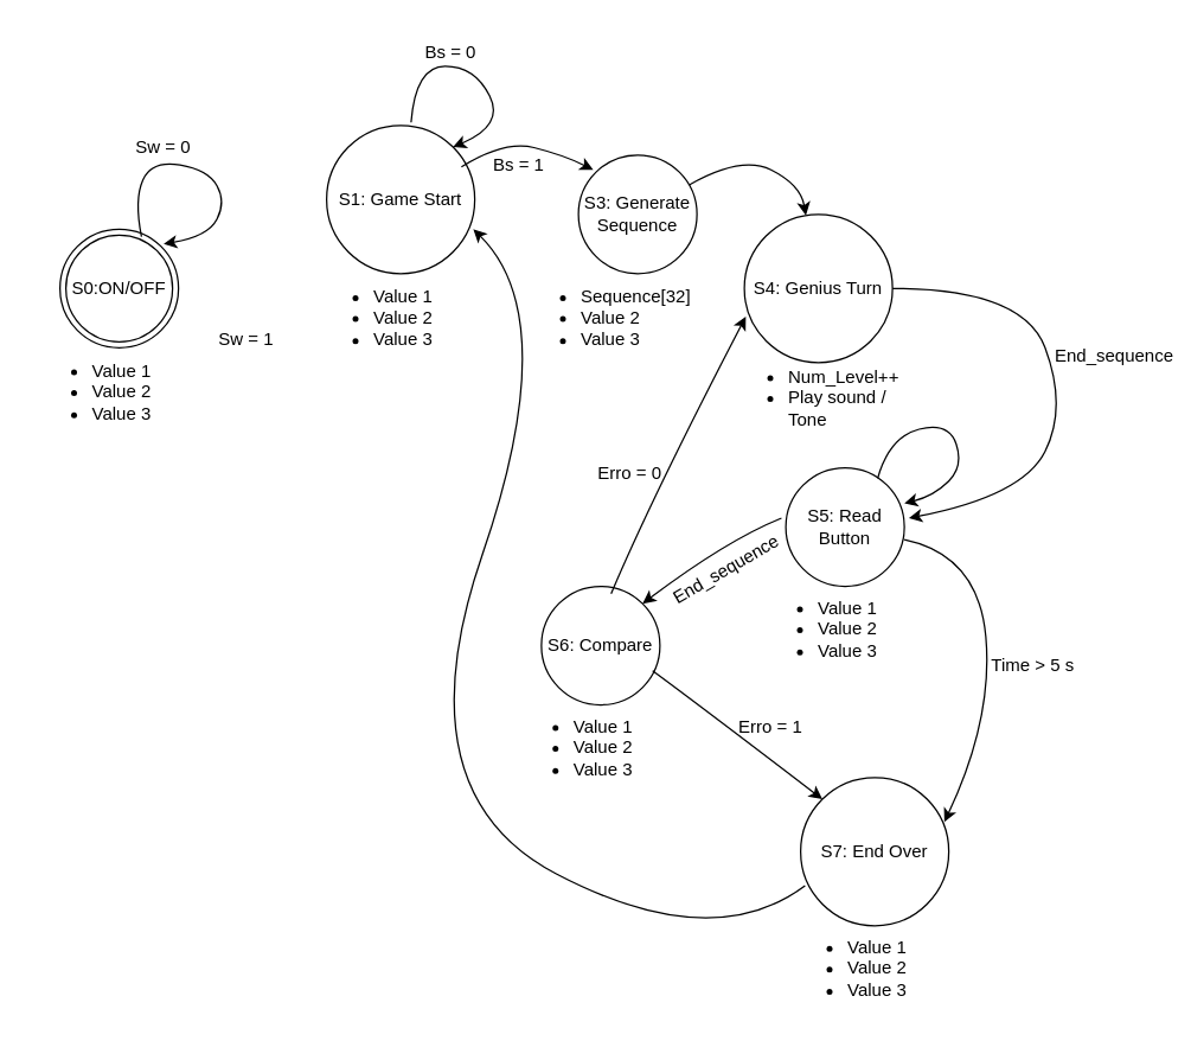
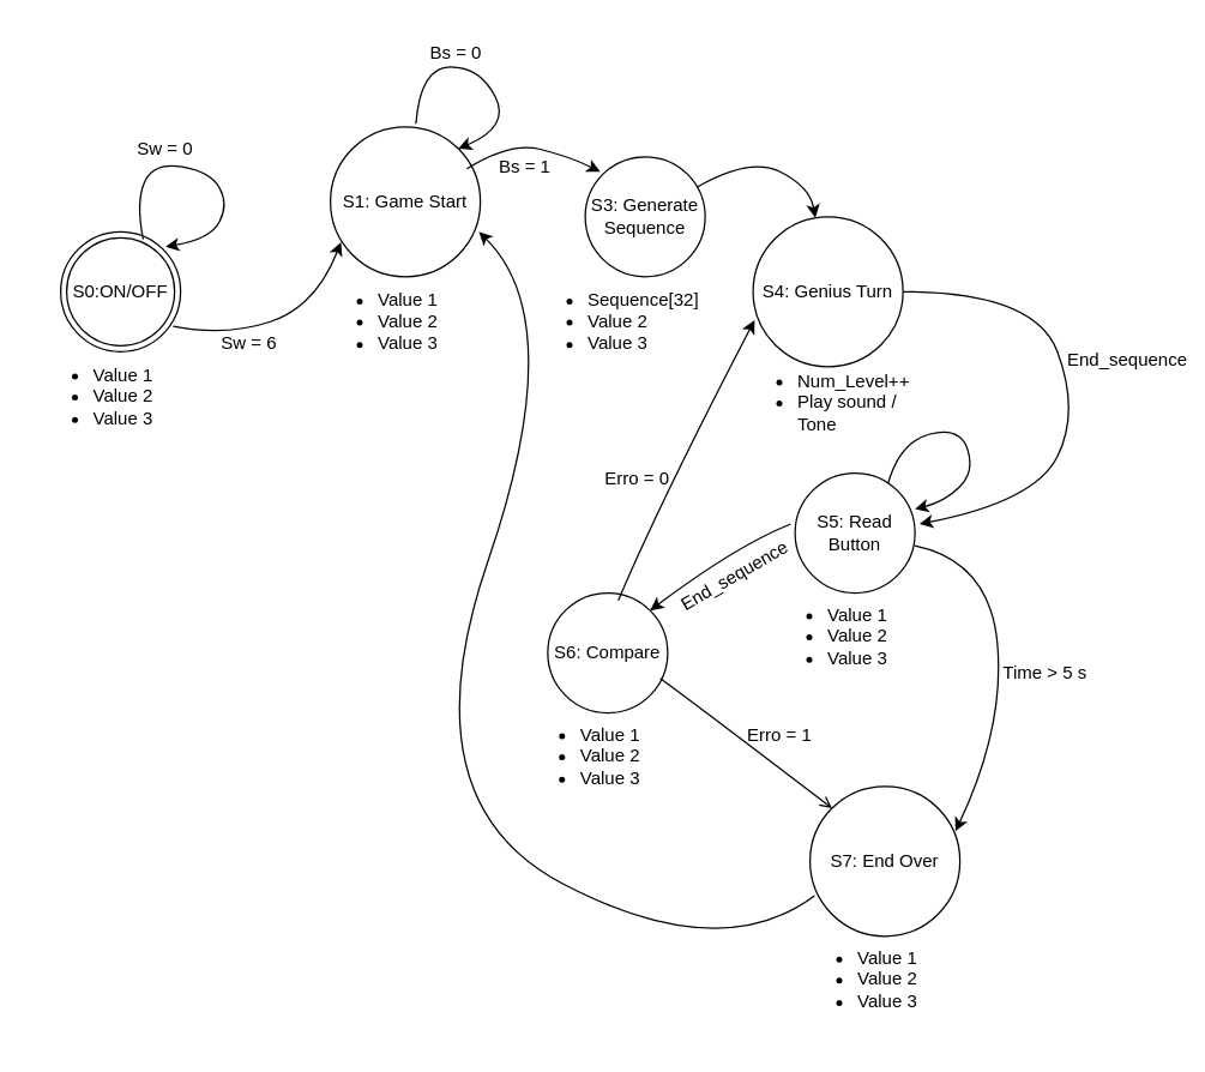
+ <mxCell id="9" value="" style="curved=1;endArrow=classic;html=1;exitX=0.938;exitY=0.788;exitDx=0;exitDy=0;exitPerimeter=0;entryX=0.07;entryY=0.77;entryDx=0;entryDy=0;entryPerimeter=0;" edge="1" parent="1" source="2" target="3"><mxGeometry width="50" height="50" relative="1" as="geometry"><mxPoint x="110" y="159" as="sourcePoint" /><mxPoint x="240" y="184" as="targetPoint" /><Array as="points"><mxPoint x="150" y="224" /><mxPoint x="210" y="204" /></Array></mxGeometry></mxCell>
- <mxCell id="30" value="Sw = 1" style="text;html=1;align=center;verticalAlign=middle;whiteSpace=wrap;rounded=0;" vertex="1" parent="1"><mxGeometry x="136" y="214" width="60" height="30" as="geometry" /></mxCell>
+ <mxCell id="30" value="Sw = 6" style="text;html=1;align=center;verticalAlign=middle;whiteSpace=wrap;rounded=0;" vertex="1" parent="1"><mxGeometry x="136" y="214" width="60" height="30" as="geometry" /></mxCell>
- <mxCell id="15" value="" style="curved=1;endArrow=classic;html=1;exitX=0.938;exitY=0.713;exitDx=0;exitDy=0;entryX=0;entryY=0;entryDx=0;entryDy=0;exitPerimeter=0;" edge="1" parent="1" source="7" target="8"><mxGeometry width="50" height="50" relative="1" as="geometry"><mxPoint x="480" y="404" as="sourcePoint" /><mxPoint x="470" y="547" as="targetPoint" /><Array as="points"><mxPoint x="470" y="474" /></Array></mxGeometry></mxCell>
+ <mxCell id="15" value="" style="curved=1;endArrow=open;html=1;exitX=0.938;exitY=0.713;exitDx=0;exitDy=0;entryX=0;entryY=0;entryDx=0;entryDy=0;exitPerimeter=0;" edge="1" parent="1" source="7" target="8"><mxGeometry width="50" height="50" relative="1" as="geometry"><mxPoint x="480" y="404" as="sourcePoint" /><mxPoint x="470" y="547" as="targetPoint" /><Array as="points"><mxPoint x="470" y="474" /></Array></mxGeometry></mxCell>
